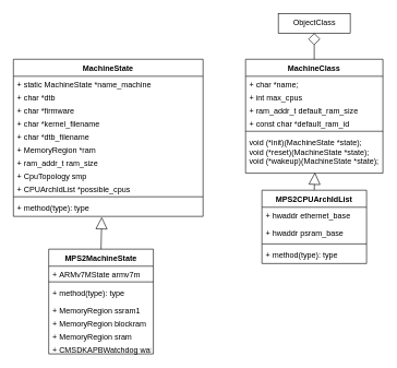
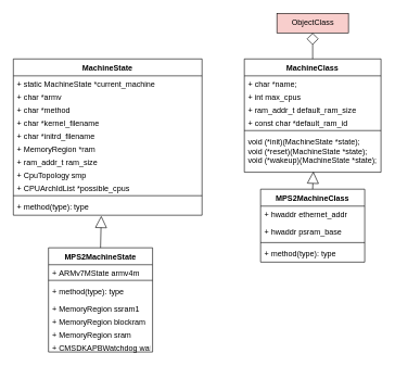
- <mxCell id="21" value="ObjectClass" style="html=1;" vertex="1" parent="1"><mxGeometry x="425" y="20" width="110" height="30" as="geometry" /></mxCell>
+ <mxCell id="21" value="ObjectClass" style="html=1;fillColor=#f8cecc;" vertex="1" parent="1"><mxGeometry x="425" y="20" width="110" height="30" as="geometry" /></mxCell>
- <mxCell id="3" value="+ static MachineState *name_machine" style="text;strokeColor=none;fillColor=none;align=left;verticalAlign=top;spacingLeft=4;spacingRight=4;overflow=hidden;rotatable=0;points=[[0,0.5],[1,0.5]];portConstraint=eastwest;" parent="2" vertex="1"><mxGeometry y="26" width="290" height="20" as="geometry" /></mxCell>
+ <mxCell id="3" value="+ static MachineState *current_machine" style="text;strokeColor=none;fillColor=none;align=left;verticalAlign=top;spacingLeft=4;spacingRight=4;overflow=hidden;rotatable=0;points=[[0,0.5],[1,0.5]];portConstraint=eastwest;" parent="2" vertex="1"><mxGeometry y="26" width="290" height="20" as="geometry" /></mxCell>
- <mxCell id="4" value="+ char *dtb" style="text;strokeColor=none;fillColor=none;align=left;verticalAlign=top;spacingLeft=4;spacingRight=4;overflow=hidden;rotatable=0;points=[[0,0.5],[1,0.5]];portConstraint=eastwest;" parent="2" vertex="1"><mxGeometry y="46" width="290" height="20" as="geometry" /></mxCell>
+ <mxCell id="4" value="+ char *armv" style="text;strokeColor=none;fillColor=none;align=left;verticalAlign=top;spacingLeft=4;spacingRight=4;overflow=hidden;rotatable=0;points=[[0,0.5],[1,0.5]];portConstraint=eastwest;" parent="2" vertex="1"><mxGeometry y="46" width="290" height="20" as="geometry" /></mxCell>
- <mxCell id="5" value="+ char *firmware" style="text;strokeColor=none;fillColor=none;align=left;verticalAlign=top;spacingLeft=4;spacingRight=4;overflow=hidden;rotatable=0;points=[[0,0.5],[1,0.5]];portConstraint=eastwest;" parent="2" vertex="1"><mxGeometry y="66" width="290" height="20" as="geometry" /></mxCell>
+ <mxCell id="5" value="+ char *method" style="text;strokeColor=none;fillColor=none;align=left;verticalAlign=top;spacingLeft=4;spacingRight=4;overflow=hidden;rotatable=0;points=[[0,0.5],[1,0.5]];portConstraint=eastwest;" parent="2" vertex="1"><mxGeometry y="66" width="290" height="20" as="geometry" /></mxCell>
- <mxCell id="7" value="+ char *dtb_filename" style="text;strokeColor=none;fillColor=none;align=left;verticalAlign=top;spacingLeft=4;spacingRight=4;overflow=hidden;rotatable=0;points=[[0,0.5],[1,0.5]];portConstraint=eastwest;" parent="2" vertex="1"><mxGeometry y="106" width="290" height="20" as="geometry" /></mxCell>
+ <mxCell id="7" value="+ char *initrd_filename" style="text;strokeColor=none;fillColor=none;align=left;verticalAlign=top;spacingLeft=4;spacingRight=4;overflow=hidden;rotatable=0;points=[[0,0.5],[1,0.5]];portConstraint=eastwest;" parent="2" vertex="1"><mxGeometry y="106" width="290" height="20" as="geometry" /></mxCell>
- <mxCell id="31" value="MPS2CPUArchIdList" style="swimlane;fontStyle=1;align=center;verticalAlign=top;childLayout=stackLayout;horizontal=1;startSize=26;horizontalStack=0;resizeParent=1;resizeParentMax=0;resizeLast=0;collapsible=1;marginBottom=0;" vertex="1" parent="1"><mxGeometry x="400" y="290" width="160" height="112" as="geometry" /></mxCell>
+ <mxCell id="31" value="MPS2MachineClass" style="swimlane;fontStyle=1;align=center;verticalAlign=top;childLayout=stackLayout;horizontal=1;startSize=26;horizontalStack=0;resizeParent=1;resizeParentMax=0;resizeLast=0;collapsible=1;marginBottom=0;" vertex="1" parent="1"><mxGeometry x="400" y="290" width="160" height="112" as="geometry" /></mxCell>
- <mxCell id="32" value="+ hwaddr ethernet_base" style="text;strokeColor=none;fillColor=none;align=left;verticalAlign=top;spacingLeft=4;spacingRight=4;overflow=hidden;rotatable=0;points=[[0,0.5],[1,0.5]];portConstraint=eastwest;" vertex="1" parent="31"><mxGeometry y="26" width="160" height="26" as="geometry" /></mxCell>
+ <mxCell id="32" value="+ hwaddr ethernet_addr" style="text;strokeColor=none;fillColor=none;align=left;verticalAlign=top;spacingLeft=4;spacingRight=4;overflow=hidden;rotatable=0;points=[[0,0.5],[1,0.5]];portConstraint=eastwest;" vertex="1" parent="31"><mxGeometry y="26" width="160" height="26" as="geometry" /></mxCell>
- <mxCell id="24" value="+ ARMv7MState armv7m" style="text;strokeColor=none;fillColor=none;align=left;verticalAlign=top;spacingLeft=4;spacingRight=4;overflow=hidden;rotatable=0;points=[[0,0.5],[1,0.5]];portConstraint=eastwest;" vertex="1" parent="23"><mxGeometry y="26" width="160" height="20" as="geometry" /></mxCell>
+ <mxCell id="24" value="+ ARMv7MState armv4m" style="text;strokeColor=none;fillColor=none;align=left;verticalAlign=top;spacingLeft=4;spacingRight=4;overflow=hidden;rotatable=0;points=[[0,0.5],[1,0.5]];portConstraint=eastwest;" vertex="1" parent="23"><mxGeometry y="26" width="160" height="20" as="geometry" /></mxCell>
